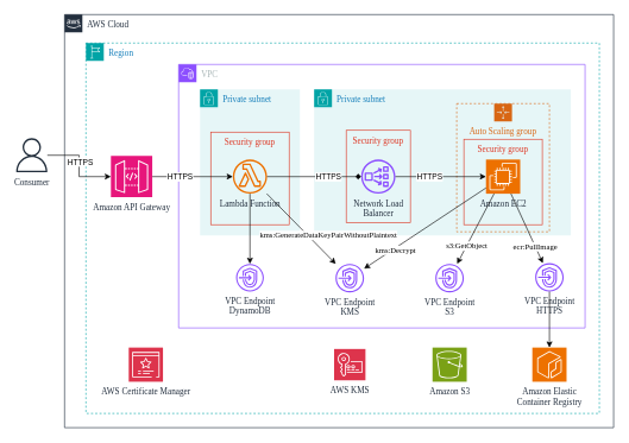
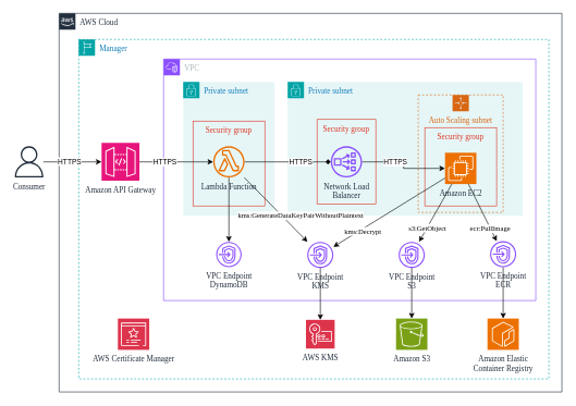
- <mxCell id="3" value="Region" style="points=[[0,0],[0.25,0],[0.5,0],[0.75,0],[1,0],[1,0.25],[1,0.5],[1,0.75],[1,1],[0.75,1],[0.5,1],[0.25,1],[0,1],[0,0.75],[0,0.5],[0,0.25]];outlineConnect=0;gradientColor=none;html=1;whiteSpace=wrap;fontSize=12;fontStyle=0;container=1;pointerEvents=0;collapsible=0;recursiveResize=0;shape=mxgraph.aws4.group;grIcon=mxgraph.aws4.group_region;strokeColor=#00A4A6;fillColor=none;verticalAlign=top;align=left;spacingLeft=30;fontColor=#147EBA;dashed=1;fontFamily=Amazon Ember;" parent="2" vertex="1"><mxGeometry x="30" y="40" width="720" height="520" as="geometry" /></mxCell>
+ <mxCell id="3" value="Manager" style="points=[[0,0],[0.25,0],[0.5,0],[0.75,0],[1,0],[1,0.25],[1,0.5],[1,0.75],[1,1],[0.75,1],[0.5,1],[0.25,1],[0,1],[0,0.75],[0,0.5],[0,0.25]];outlineConnect=0;gradientColor=none;html=1;whiteSpace=wrap;fontSize=12;fontStyle=0;container=1;pointerEvents=0;collapsible=0;recursiveResize=0;shape=mxgraph.aws4.group;grIcon=mxgraph.aws4.group_region;strokeColor=#00A4A6;fillColor=none;verticalAlign=top;align=left;spacingLeft=30;fontColor=#147EBA;dashed=1;fontFamily=Amazon Ember;" parent="2" vertex="1"><mxGeometry x="30" y="40" width="720" height="520" as="geometry" /></mxCell>
- <mxCell id="6" value="Auto Scaling group" style="points=[[0,0],[0.25,0],[0.5,0],[0.75,0],[1,0],[1,0.25],[1,0.5],[1,0.75],[1,1],[0.75,1],[0.5,1],[0.25,1],[0,1],[0,0.75],[0,0.5],[0,0.25]];outlineConnect=0;gradientColor=none;html=1;whiteSpace=wrap;fontSize=12;fontStyle=0;container=1;pointerEvents=0;collapsible=0;recursiveResize=0;shape=mxgraph.aws4.groupCenter;grIcon=mxgraph.aws4.group_auto_scaling_group;grStroke=1;strokeColor=#D86613;fillColor=none;verticalAlign=top;align=center;fontColor=#D86613;dashed=1;spacingTop=25;fontFamily=Amazon Ember;" parent="5" vertex="1"><mxGeometry x="200" y="20" width="130" height="180" as="geometry" /></mxCell>
+ <mxCell id="6" value="Auto Scaling subnet" style="points=[[0,0],[0.25,0],[0.5,0],[0.75,0],[1,0],[1,0.25],[1,0.5],[1,0.75],[1,1],[0.75,1],[0.5,1],[0.25,1],[0,1],[0,0.75],[0,0.5],[0,0.25]];outlineConnect=0;gradientColor=none;html=1;whiteSpace=wrap;fontSize=12;fontStyle=0;container=1;pointerEvents=0;collapsible=0;recursiveResize=0;shape=mxgraph.aws4.groupCenter;grIcon=mxgraph.aws4.group_auto_scaling_group;grStroke=1;strokeColor=#D86613;fillColor=none;verticalAlign=top;align=center;fontColor=#D86613;dashed=1;spacingTop=25;fontFamily=Amazon Ember;" parent="5" vertex="1"><mxGeometry x="200" y="20" width="130" height="180" as="geometry" /></mxCell>
- <mxCell id="43" value="Consumer" style="sketch=0;outlineConnect=0;fontColor=#232F3E;gradientColor=none;fillColor=#232F3D;strokeColor=none;dashed=0;verticalLabelPosition=bottom;verticalAlign=top;align=center;html=1;fontSize=12;fontStyle=0;aspect=fixed;pointerEvents=1;shape=mxgraph.aws4.user;fontFamily=Amazon Ember;" parent="1" vertex="1"><mxGeometry x="20" y="193.5" width="48" height="48" as="geometry" /></mxCell>
+ <mxCell id="43" value="Consumer" style="sketch=0;outlineConnect=0;fontColor=#232F3E;gradientColor=none;fillColor=#232F3D;strokeColor=none;dashed=0;verticalLabelPosition=bottom;verticalAlign=top;align=center;html=1;fontSize=12;fontStyle=0;aspect=fixed;pointerEvents=1;shape=mxgraph.aws4.user;fontFamily=Amazon Ember;" parent="1" vertex="1"><mxGeometry x="20" y="223.5" width="48" height="48" as="geometry" /></mxCell>
- <mxCell id="8" value="Amazon EC2" style="sketch=0;points=[[0,0,0],[0.25,0,0],[0.5,0,0],[0.75,0,0],[1,0,0],[0,1,0],[0.25,1,0],[0.5,1,0],[0.75,1,0],[1,1,0],[0,0.25,0],[0,0.5,0],[0,0.75,0],[1,0.25,0],[1,0.5,0],[1,0.75,0]];outlineConnect=0;fontColor=#232F3E;fillColor=#ED7100;strokeColor=#ffffff;dashed=0;verticalLabelPosition=bottom;verticalAlign=top;align=center;html=1;fontSize=12;fontStyle=0;aspect=fixed;shape=mxgraph.aws4.resourceIcon;resIcon=mxgraph.aws4.ec2;fontFamily=Amazon Ember;" parent="6" vertex="1"><mxGeometry x="41" y="78.5" width="48" height="48" as="geometry" /></mxCell>
+ <mxCell id="8" value="Amazon EC2" style="sketch=0;points=[[0,0,0],[0.25,0,0],[0.5,0,0],[0.75,0,0],[1,0,0],[0,1,0],[0.25,1,0],[0.5,1,0],[0.75,1,0],[1,1,0],[0,0.25,0],[0,0.5,0],[0,0.75,0],[1,0.25,0],[1,0.5,0],[1,0.75,0]];outlineConnect=0;fontColor=#232F3E;fillColor=#ED7100;strokeColor=#ffffff;dashed=0;verticalLabelPosition=bottom;verticalAlign=top;align=center;html=1;fontSize=12;fontStyle=0;aspect=fixed;shape=mxgraph.aws4.resourceIcon;resIcon=mxgraph.aws4.ec2;fontFamily=Amazon Ember;" parent="6" vertex="1"><mxGeometry x="41" y="88.5" width="48" height="48" as="geometry" /></mxCell>
- <mxCell id="26" value="VPC Endpoint&lt;div&gt;HTTPS&lt;/div&gt;" style="sketch=0;outlineConnect=0;fontColor=#232F3E;gradientColor=none;fillColor=#8C4FFF;strokeColor=none;dashed=0;verticalLabelPosition=bottom;verticalAlign=top;align=center;html=1;fontSize=12;fontStyle=0;aspect=fixed;pointerEvents=1;shape=mxgraph.aws4.endpoints;fontFamily=Amazon Ember;" parent="4" vertex="1"><mxGeometry x="500" y="279" width="40" height="40" as="geometry" /></mxCell>
+ <mxCell id="26" value="VPC Endpoint&lt;div&gt;ECR&lt;/div&gt;" style="sketch=0;outlineConnect=0;fontColor=#232F3E;gradientColor=none;fillColor=#8C4FFF;strokeColor=none;dashed=0;verticalLabelPosition=bottom;verticalAlign=top;align=center;html=1;fontSize=12;fontStyle=0;aspect=fixed;pointerEvents=1;shape=mxgraph.aws4.endpoints;fontFamily=Amazon Ember;" parent="4" vertex="1"><mxGeometry x="500" y="279" width="40" height="40" as="geometry" /></mxCell>
+ <mxCell id="38" value="" style="edgeStyle=orthogonalEdgeStyle;rounded=0;orthogonalLoop=1;jettySize=auto;html=1;" parent="3" source="25" target="36" edge="1"><mxGeometry relative="1" as="geometry" /></mxCell>
+ <mxCell id="35" value="" style="edgeStyle=orthogonalEdgeStyle;rounded=0;orthogonalLoop=1;jettySize=auto;html=1;" parent="3" source="18" target="34" edge="1"><mxGeometry relative="1" as="geometry" /></mxCell>
